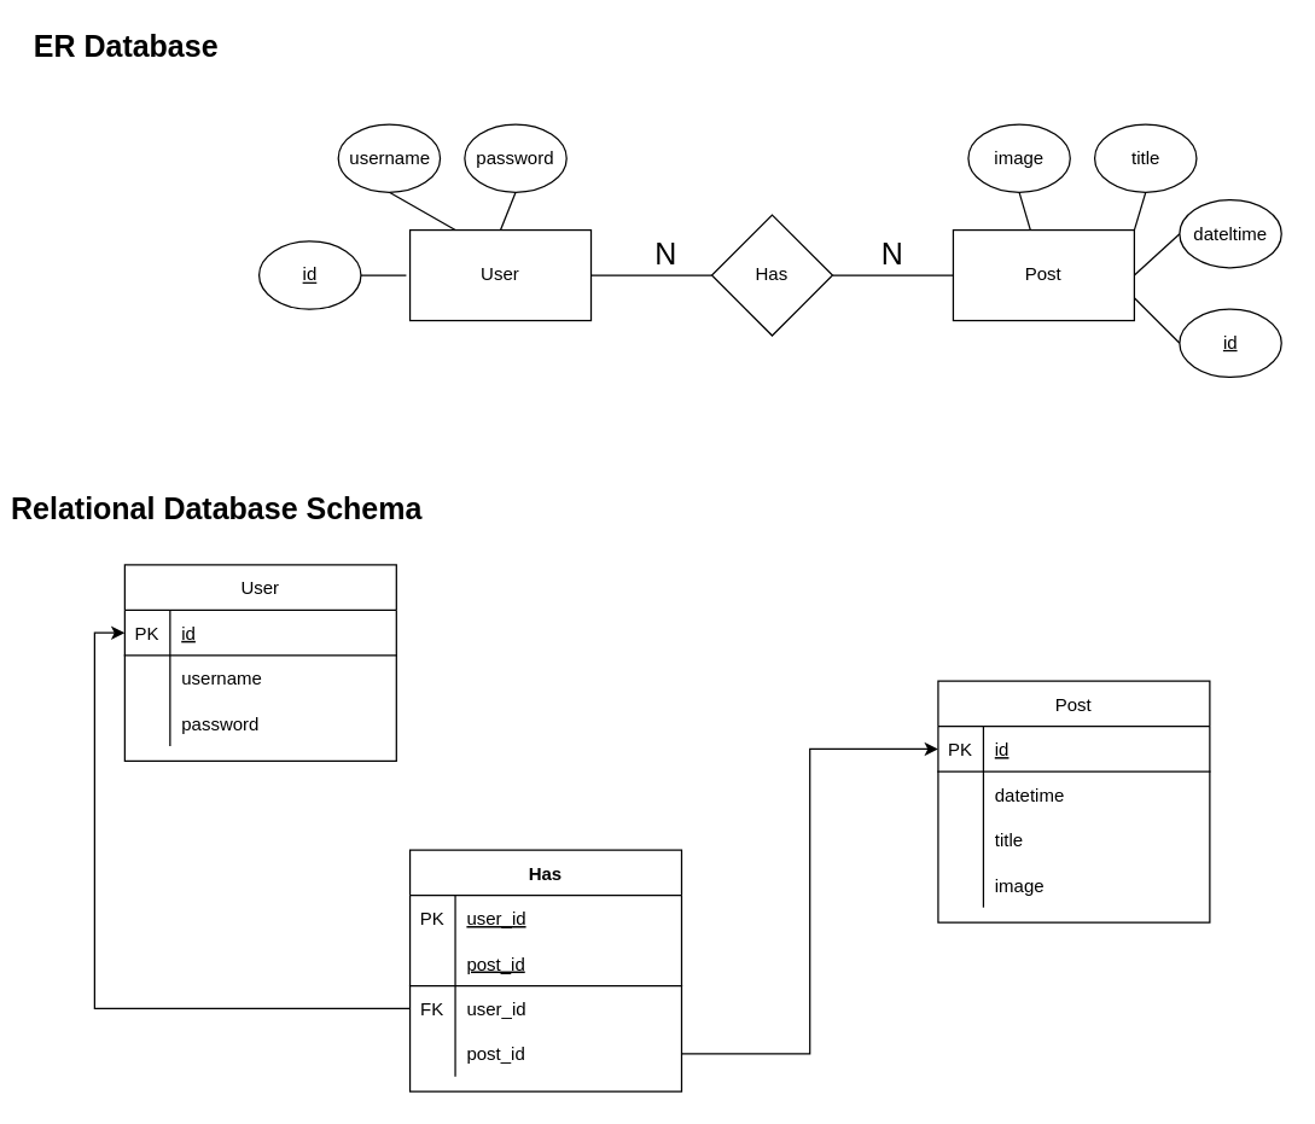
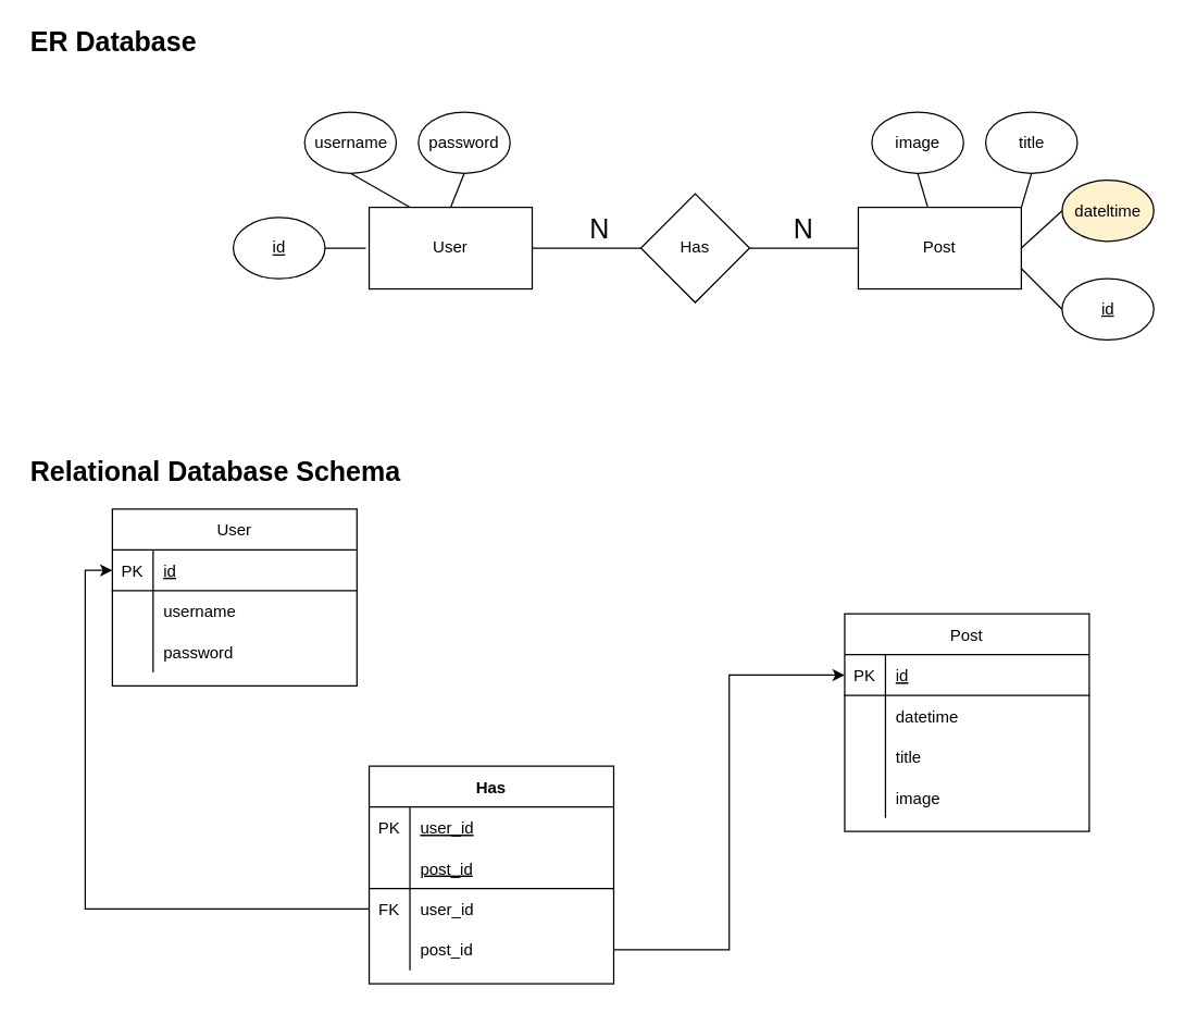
- <mxCell id="18" value="dateltime" style="ellipse;whiteSpace=wrap;html=1;fontStyle=0" parent="1" vertex="1"><mxGeometry x="781" y="132" width="67.5" height="45" as="geometry" /></mxCell>
+ <mxCell id="18" value="dateltime" style="ellipse;whiteSpace=wrap;html=1;fontStyle=0;fillColor=#fff2cc;" parent="1" vertex="1"><mxGeometry x="781" y="132" width="67.5" height="45" as="geometry" /></mxCell>
- <mxCell id="3" value="Relational Database Schema" style="text;html=1;strokeColor=none;fillColor=none;align=left;verticalAlign=middle;whiteSpace=wrap;rounded=0;shadow=0;fontSize=20;fontStyle=1" parent="1" vertex="1"><mxGeometry x="5.25" y="326" width="287.5" height="20" as="geometry" /></mxCell>
+ <mxCell id="3" value="Relational Database Schema" style="text;html=1;strokeColor=none;fillColor=none;align=left;verticalAlign=middle;whiteSpace=wrap;rounded=0;shadow=0;fontSize=20;fontStyle=1" parent="1" vertex="1"><mxGeometry x="20.25" y="336" width="287.5" height="20" as="geometry" /></mxCell>
